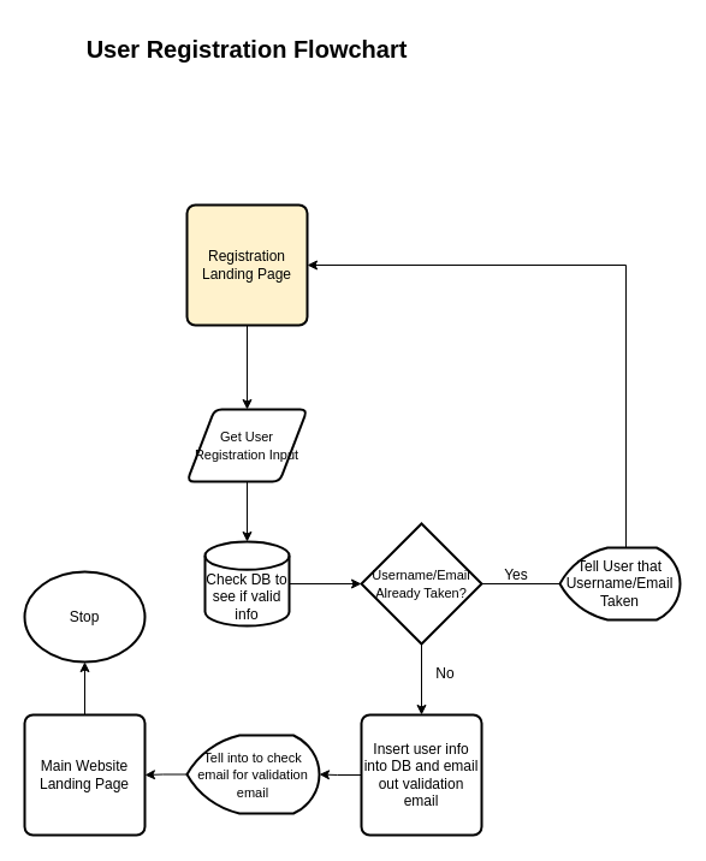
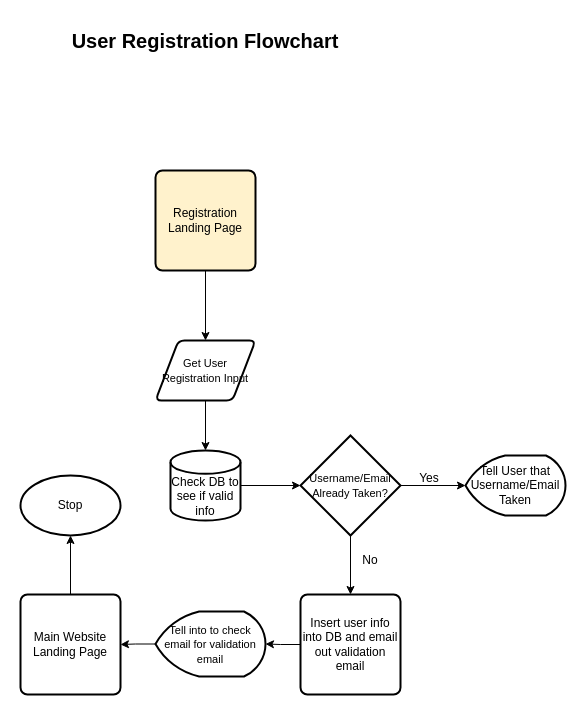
- <mxCell id="11" style="edgeStyle=orthogonalEdgeStyle;rounded=0;orthogonalLoop=1;jettySize=auto;html=1;entryX=1;entryY=0.5;entryDx=0;entryDy=0;" parent="1" source="12" target="7" edge="1"><mxGeometry relative="1" as="geometry"><Array as="points"><mxPoint x="520" y="220" /></Array></mxGeometry></mxCell>
- <mxCell id="8" style="edgeStyle=orthogonalEdgeStyle;rounded=0;orthogonalLoop=1;jettySize=auto;html=1;endArrow=none;" parent="1" source="10" target="12" edge="1"><mxGeometry relative="1" as="geometry" /></mxCell>
+ <mxCell id="8" style="edgeStyle=orthogonalEdgeStyle;rounded=0;orthogonalLoop=1;jettySize=auto;html=1;" parent="1" source="10" target="12" edge="1"><mxGeometry relative="1" as="geometry" /></mxCell>
- <mxCell id="22" value="Stop" style="strokeWidth=2;html=1;shape=mxgraph.flowchart.start_1;whiteSpace=wrap;" vertex="1" parent="1"><mxGeometry x="20" y="475" width="100" height="75" as="geometry" /></mxCell>
+ <mxCell id="22" value="Stop" style="strokeWidth=2;html=1;shape=mxgraph.flowchart.start_1;whiteSpace=wrap;" vertex="1" parent="1"><mxGeometry x="20" y="475" width="100" height="60" as="geometry" /></mxCell>
